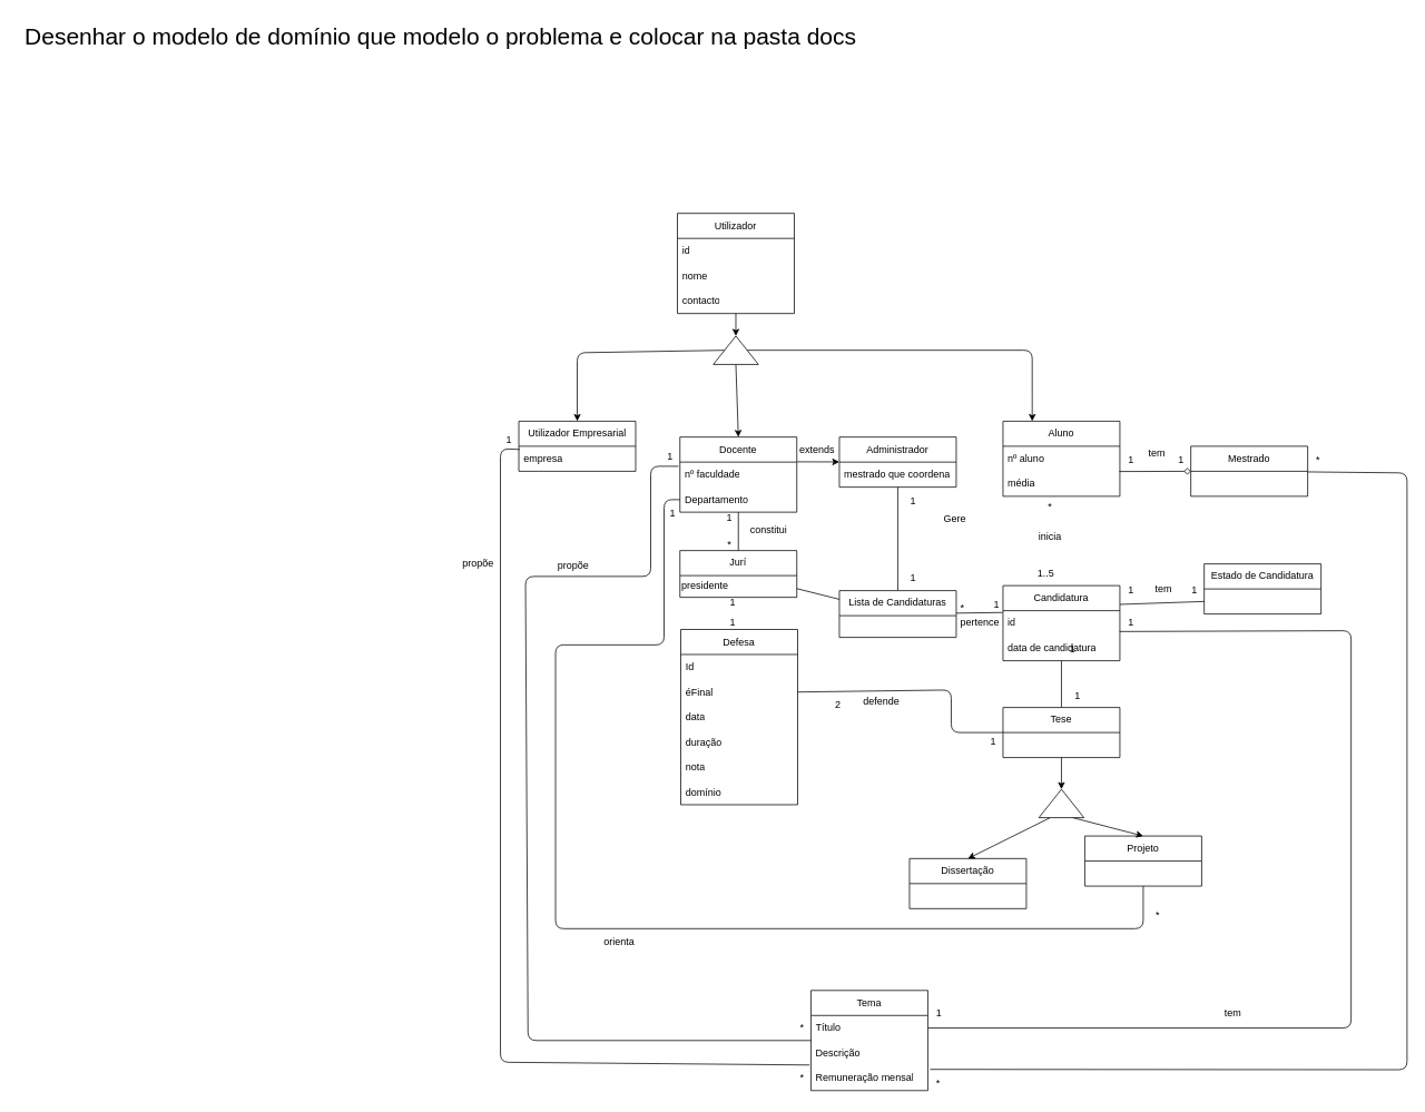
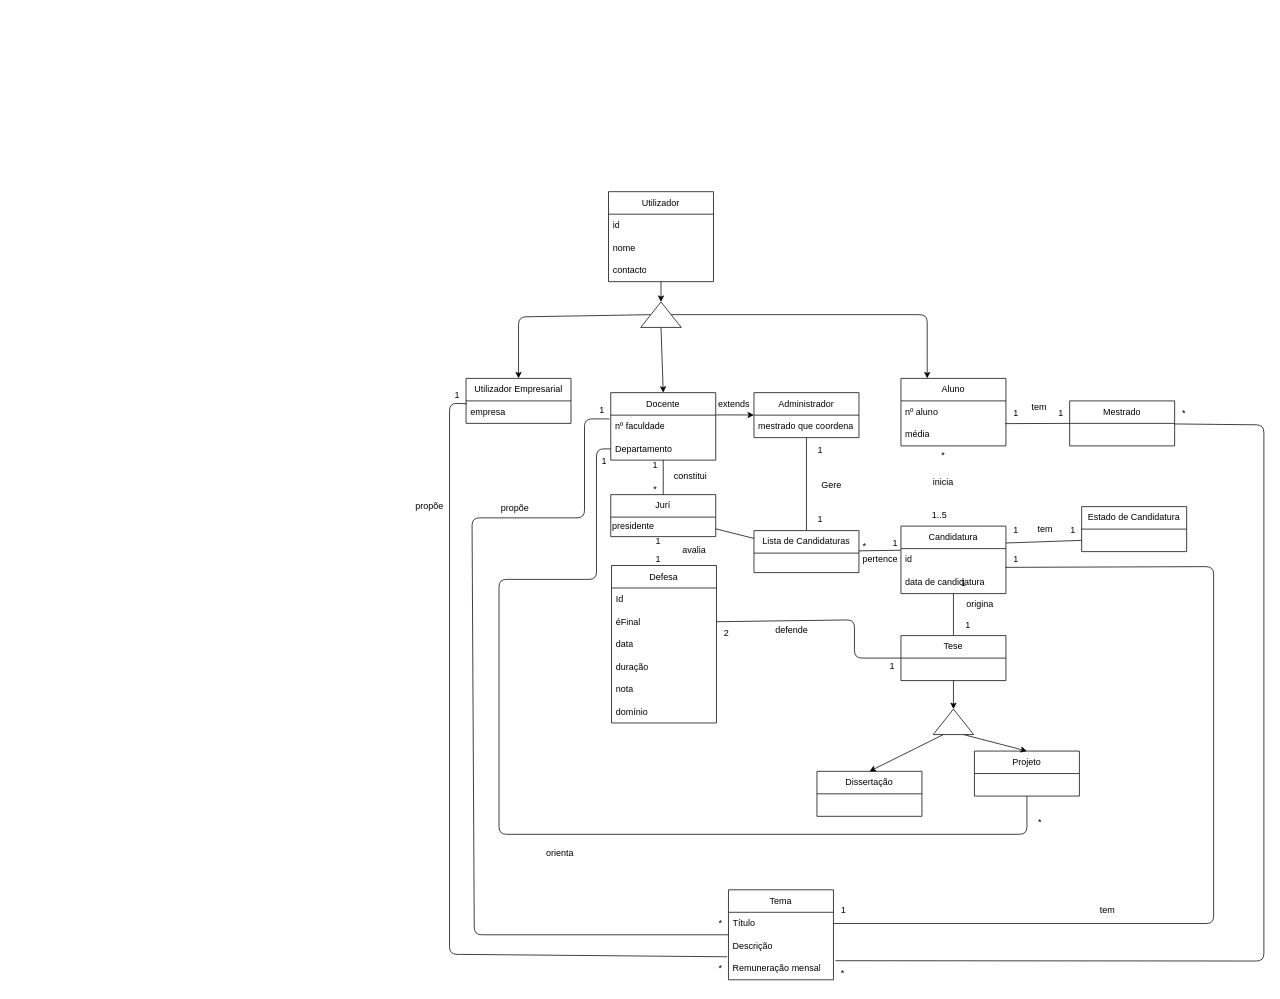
- <mxCell id="103" value="&lt;font style=&quot;font-size: 28px;&quot;&gt;Desenhar o modelo de domínio que modelo o problema e colocar na pasta docs&lt;/font&gt;" style="text;html=1;align=center;verticalAlign=middle;resizable=0;points=[];autosize=1;strokeColor=none;fillColor=none;strokeWidth=5;" parent="1" vertex="1"><mxGeometry x="20" y="20" width="1014" height="46" as="geometry" /></mxCell>
- <mxCell id="13" style="edgeStyle=none;html=1;endArrow=diamond;endFill=0;entryX=0;entryY=0.5;entryDx=0;entryDy=0;exitX=0.995;exitY=0.01;exitDx=0;exitDy=0;exitPerimeter=0;" parent="1" source="16" target="32" edge="1"><mxGeometry relative="1" as="geometry"><mxPoint x="1395" y="576" as="targetPoint" /></mxGeometry></mxCell>
+ <mxCell id="13" style="edgeStyle=none;html=1;endArrow=none;endFill=0;entryX=0;entryY=0.5;entryDx=0;entryDy=0;exitX=0.995;exitY=0.01;exitDx=0;exitDy=0;exitPerimeter=0;" parent="1" source="16" target="32" edge="1"><mxGeometry relative="1" as="geometry"><mxPoint x="1395" y="576" as="targetPoint" /></mxGeometry></mxCell>
- <mxCell id="68" value="Gere" style="text;html=1;align=center;verticalAlign=middle;resizable=0;points=[];autosize=1;strokeColor=none;fillColor=none;" parent="1" vertex="1"><mxGeometry x="1120" y="608" width="45" height="26" as="geometry" /></mxCell>
+ <mxCell id="68" value="Gere" style="text;html=1;align=center;verticalAlign=middle;resizable=0;points=[];autosize=1;strokeColor=none;fillColor=none;" parent="1" vertex="1"><mxGeometry x="1085" y="633" width="45" height="26" as="geometry" /></mxCell>
+ <mxCell id="69" value="avalia" style="text;html=1;align=center;verticalAlign=middle;resizable=0;points=[];autosize=1;strokeColor=none;fillColor=none;" parent="1" vertex="1"><mxGeometry x="900" y="720" width="49" height="26" as="geometry" /></mxCell>
+ <mxCell id="71" value="origina" style="text;html=1;align=center;verticalAlign=middle;resizable=0;points=[];autosize=1;strokeColor=none;fillColor=none;" parent="1" vertex="1"><mxGeometry x="1279" y="793" width="54" height="26" as="geometry" /></mxCell>
- <mxCell id="82" value="2" style="text;html=1;align=center;verticalAlign=middle;resizable=0;points=[];autosize=1;strokeColor=none;fillColor=none;" parent="1" vertex="1"><mxGeometry x="990" y="830.5" width="25" height="26" as="geometry" /></mxCell>
+ <mxCell id="82" value="2" style="text;html=1;align=center;verticalAlign=middle;resizable=0;points=[];autosize=1;strokeColor=none;fillColor=none;" parent="1" vertex="1"><mxGeometry x="955" y="830.5" width="25" height="26" as="geometry" /></mxCell>
- <mxCell id="74" value="orienta" style="text;html=1;align=center;verticalAlign=middle;resizable=0;points=[];autosize=1;strokeColor=none;fillColor=none;" parent="1" vertex="1"><mxGeometry x="713" y="1115" width="55" height="26" as="geometry" /></mxCell>
+ <mxCell id="74" value="orienta" style="text;html=1;align=center;verticalAlign=middle;resizable=0;points=[];autosize=1;strokeColor=none;fillColor=none;" parent="1" vertex="1"><mxGeometry x="718" y="1125" width="55" height="26" as="geometry" /></mxCell>
